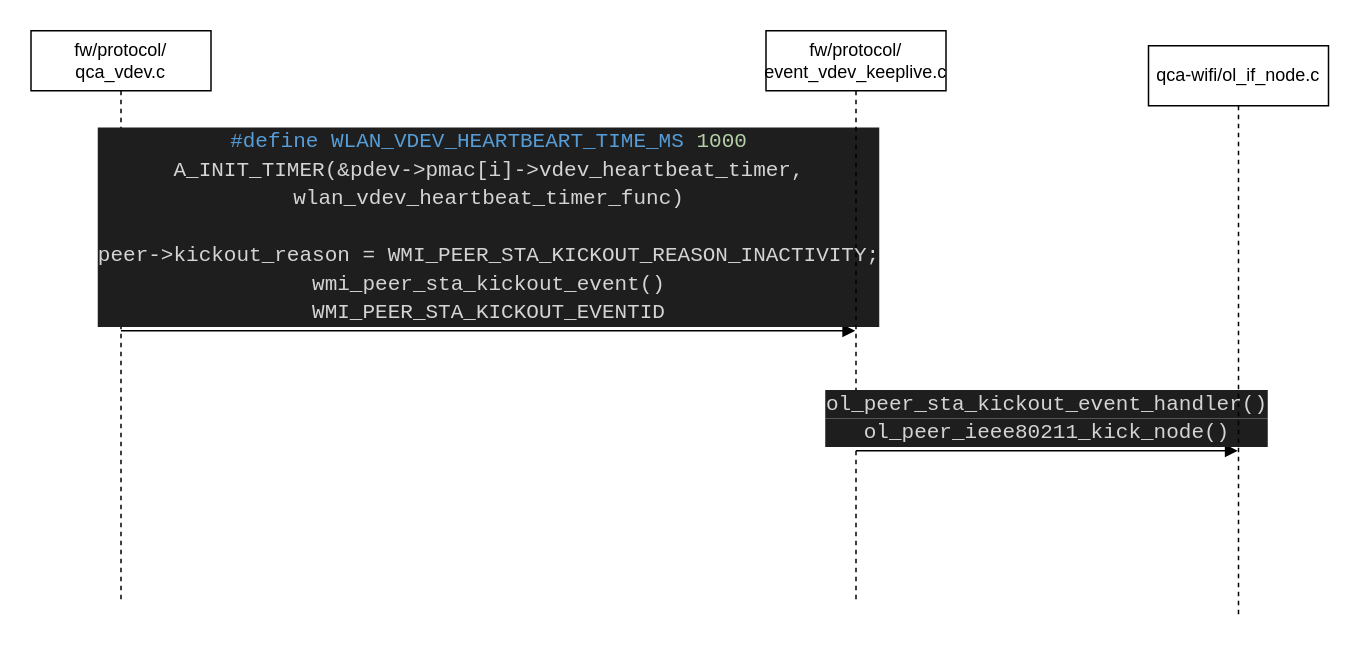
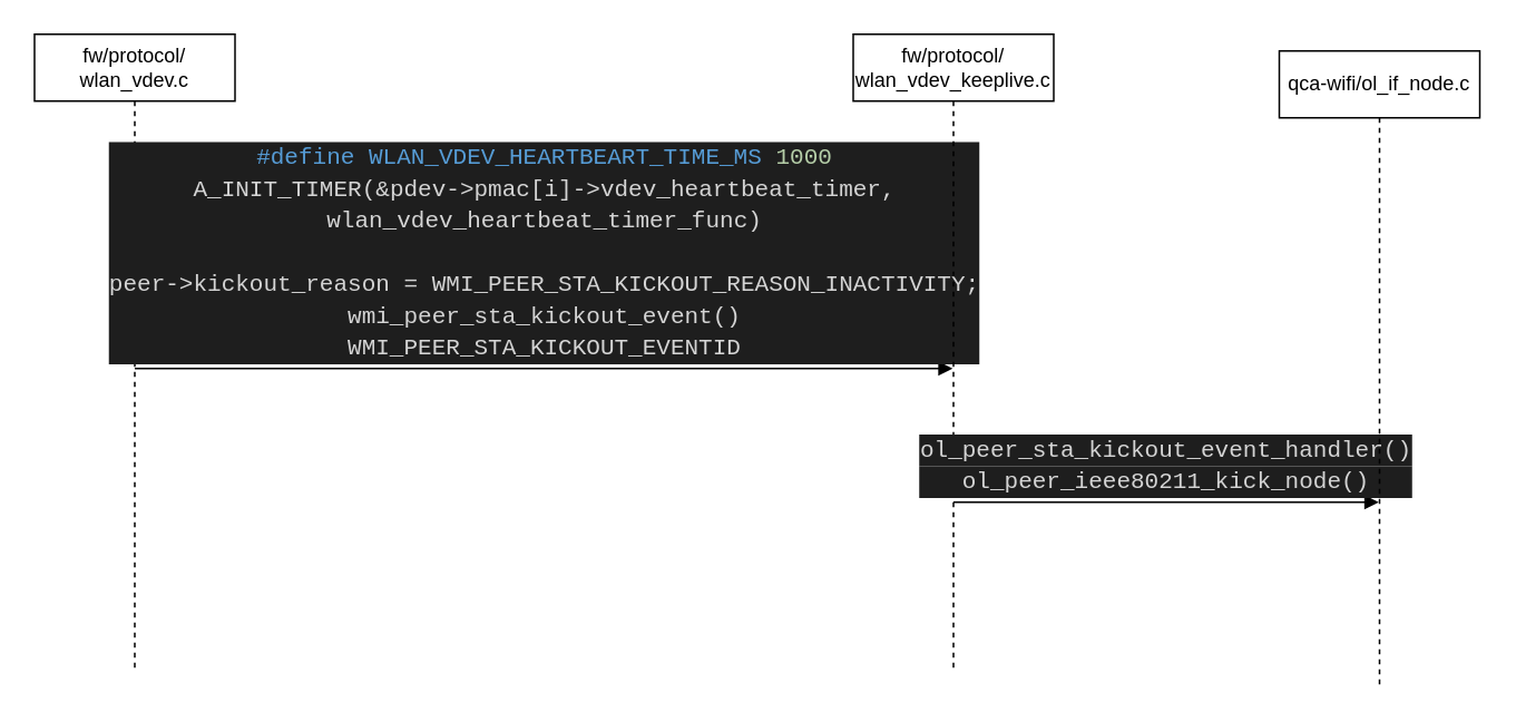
- <mxCell id="2" value="fw/protocol/&lt;br&gt;qca_vdev.c" style="shape=umlLifeline;perimeter=lifelinePerimeter;whiteSpace=wrap;html=1;container=1;collapsible=0;recursiveResize=0;outlineConnect=0;" vertex="1" parent="1"><mxGeometry width="120" height="380" as="geometry" x="20" y="20" /></mxCell>
+ <mxCell id="2" value="fw/protocol/&lt;br&gt;wlan_vdev.c" style="shape=umlLifeline;perimeter=lifelinePerimeter;whiteSpace=wrap;html=1;container=1;collapsible=0;recursiveResize=0;outlineConnect=0;" vertex="1" parent="1"><mxGeometry width="120" height="380" as="geometry" x="20" y="20" /></mxCell>
- <mxCell id="4" value="fw/protocol/&lt;br&gt;event_vdev_keeplive.c" style="shape=umlLifeline;perimeter=lifelinePerimeter;whiteSpace=wrap;html=1;container=1;collapsible=0;recursiveResize=0;outlineConnect=0;" vertex="1" parent="1"><mxGeometry x="510" width="120" height="380" as="geometry" y="20" /></mxCell>
+ <mxCell id="4" value="fw/protocol/&lt;br&gt;wlan_vdev_keeplive.c" style="shape=umlLifeline;perimeter=lifelinePerimeter;whiteSpace=wrap;html=1;container=1;collapsible=0;recursiveResize=0;outlineConnect=0;" vertex="1" parent="1"><mxGeometry x="510" width="120" height="380" as="geometry" y="20" /></mxCell>
